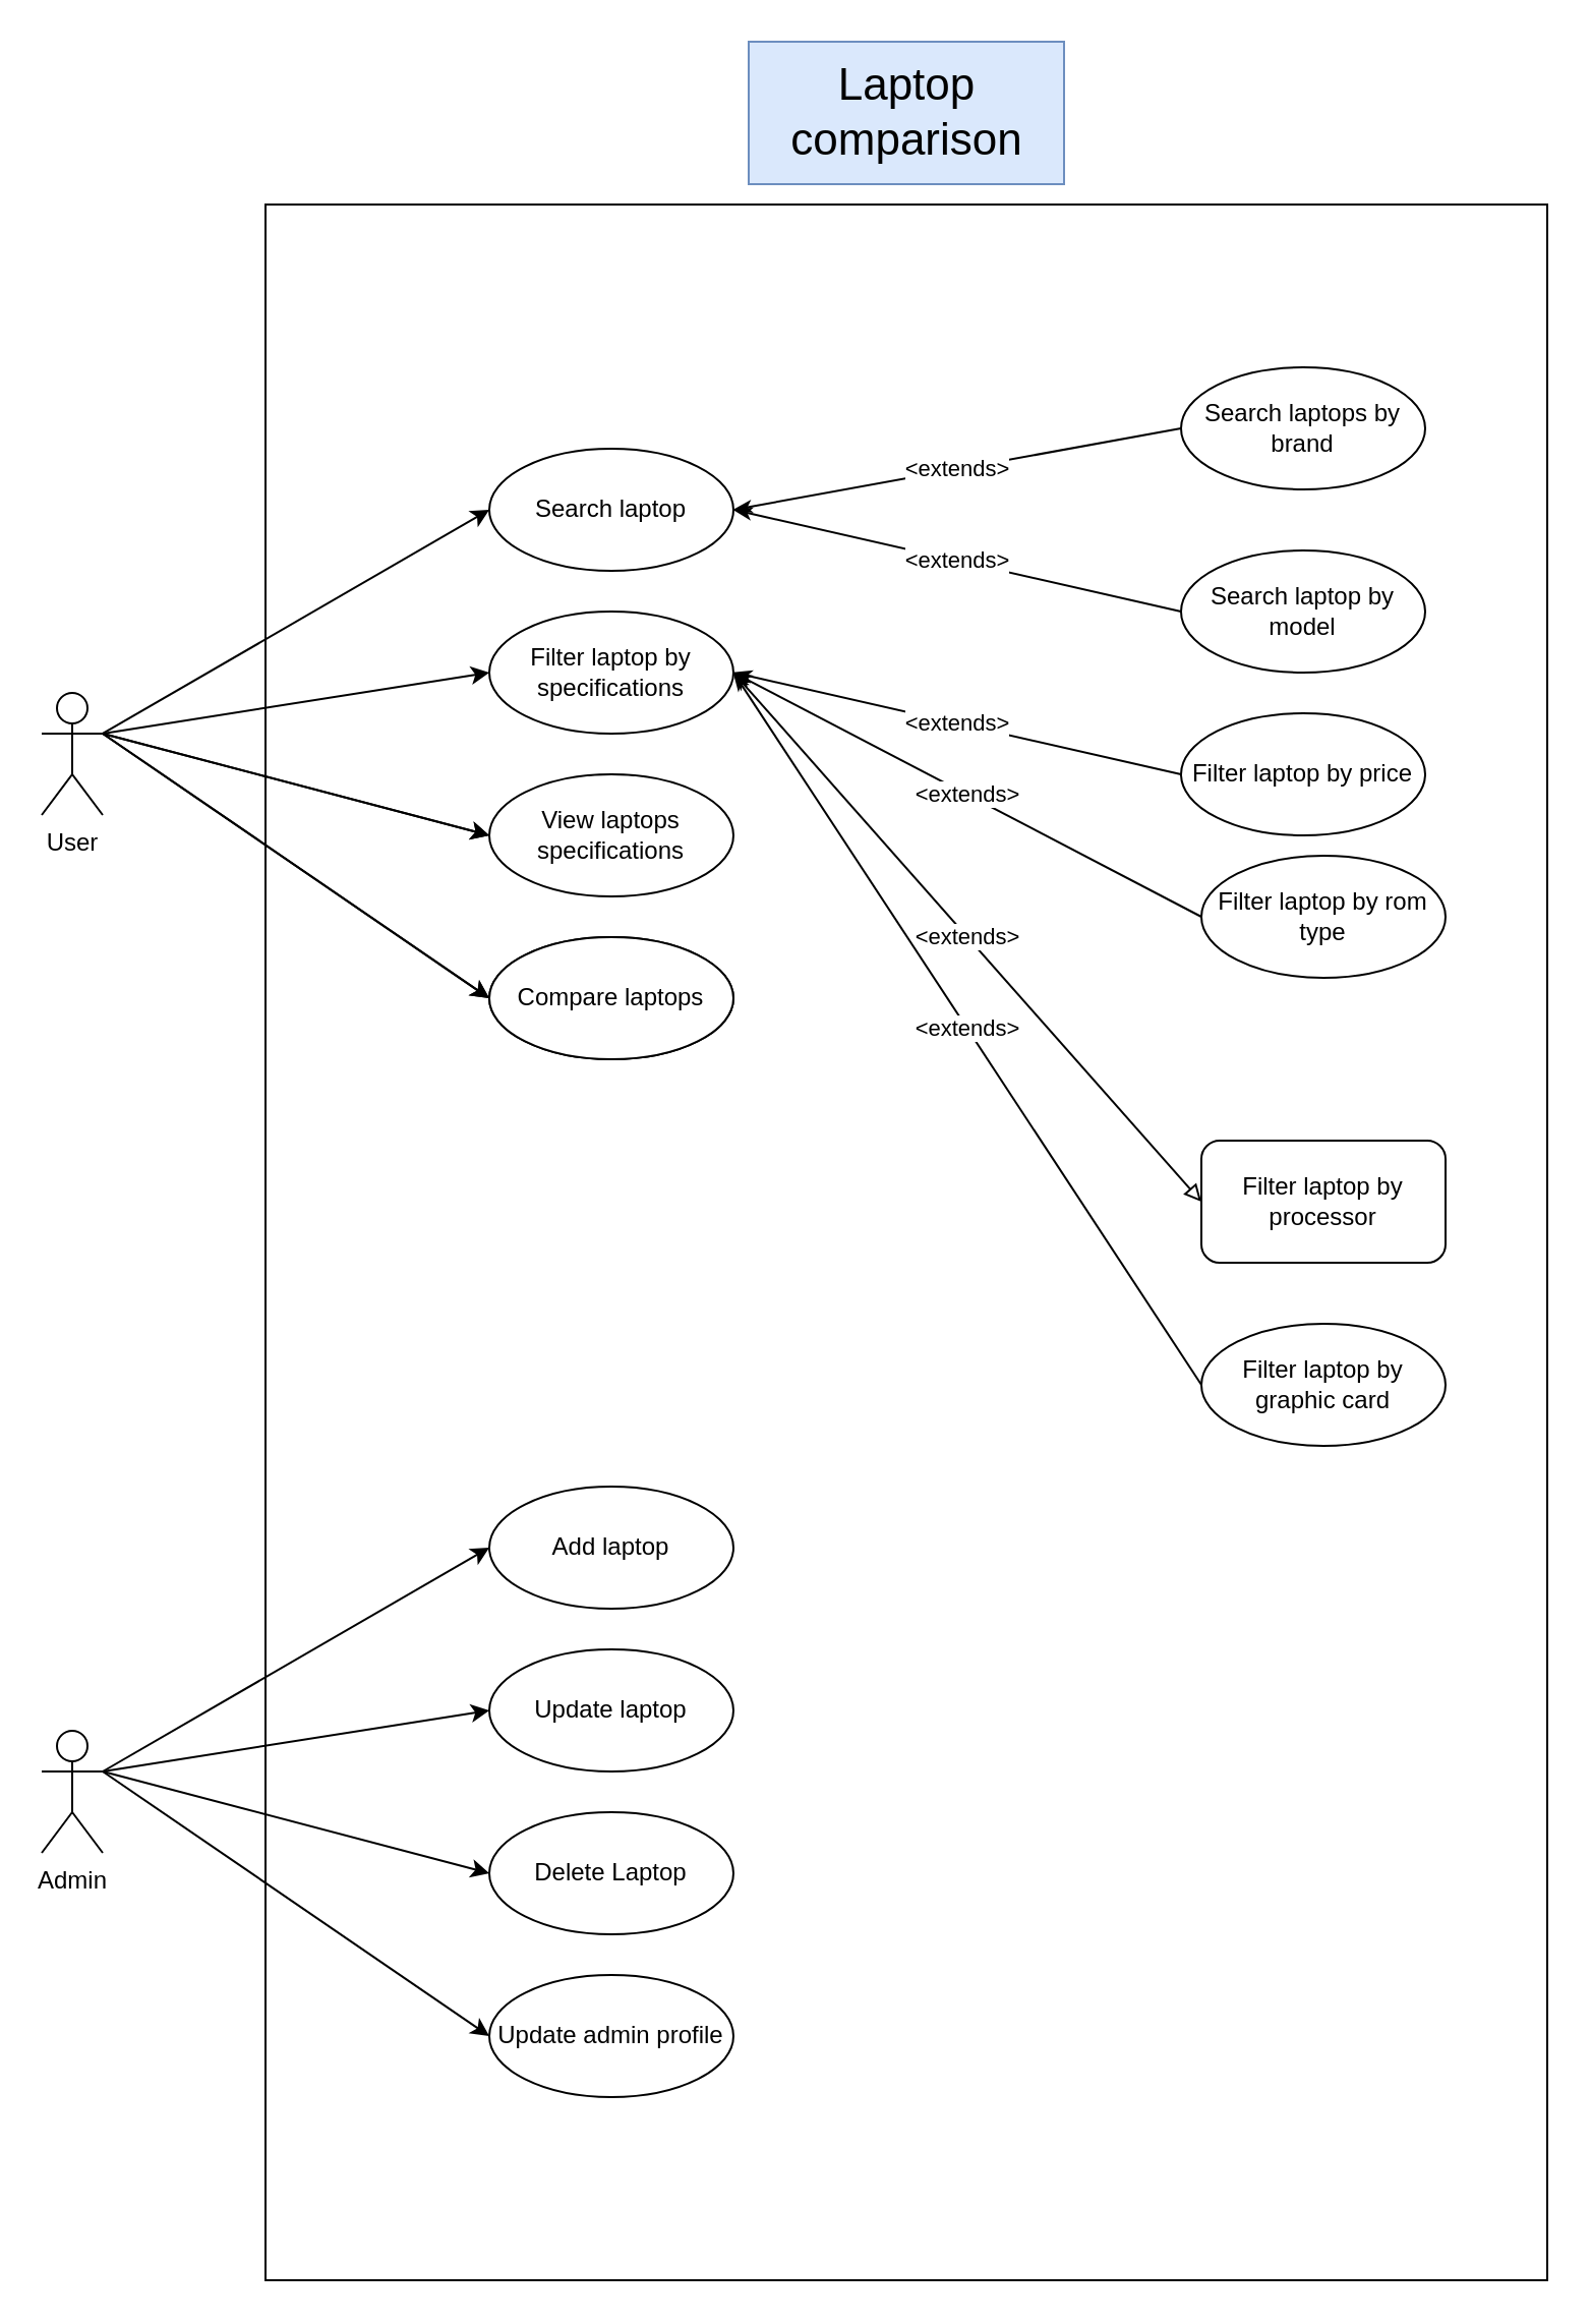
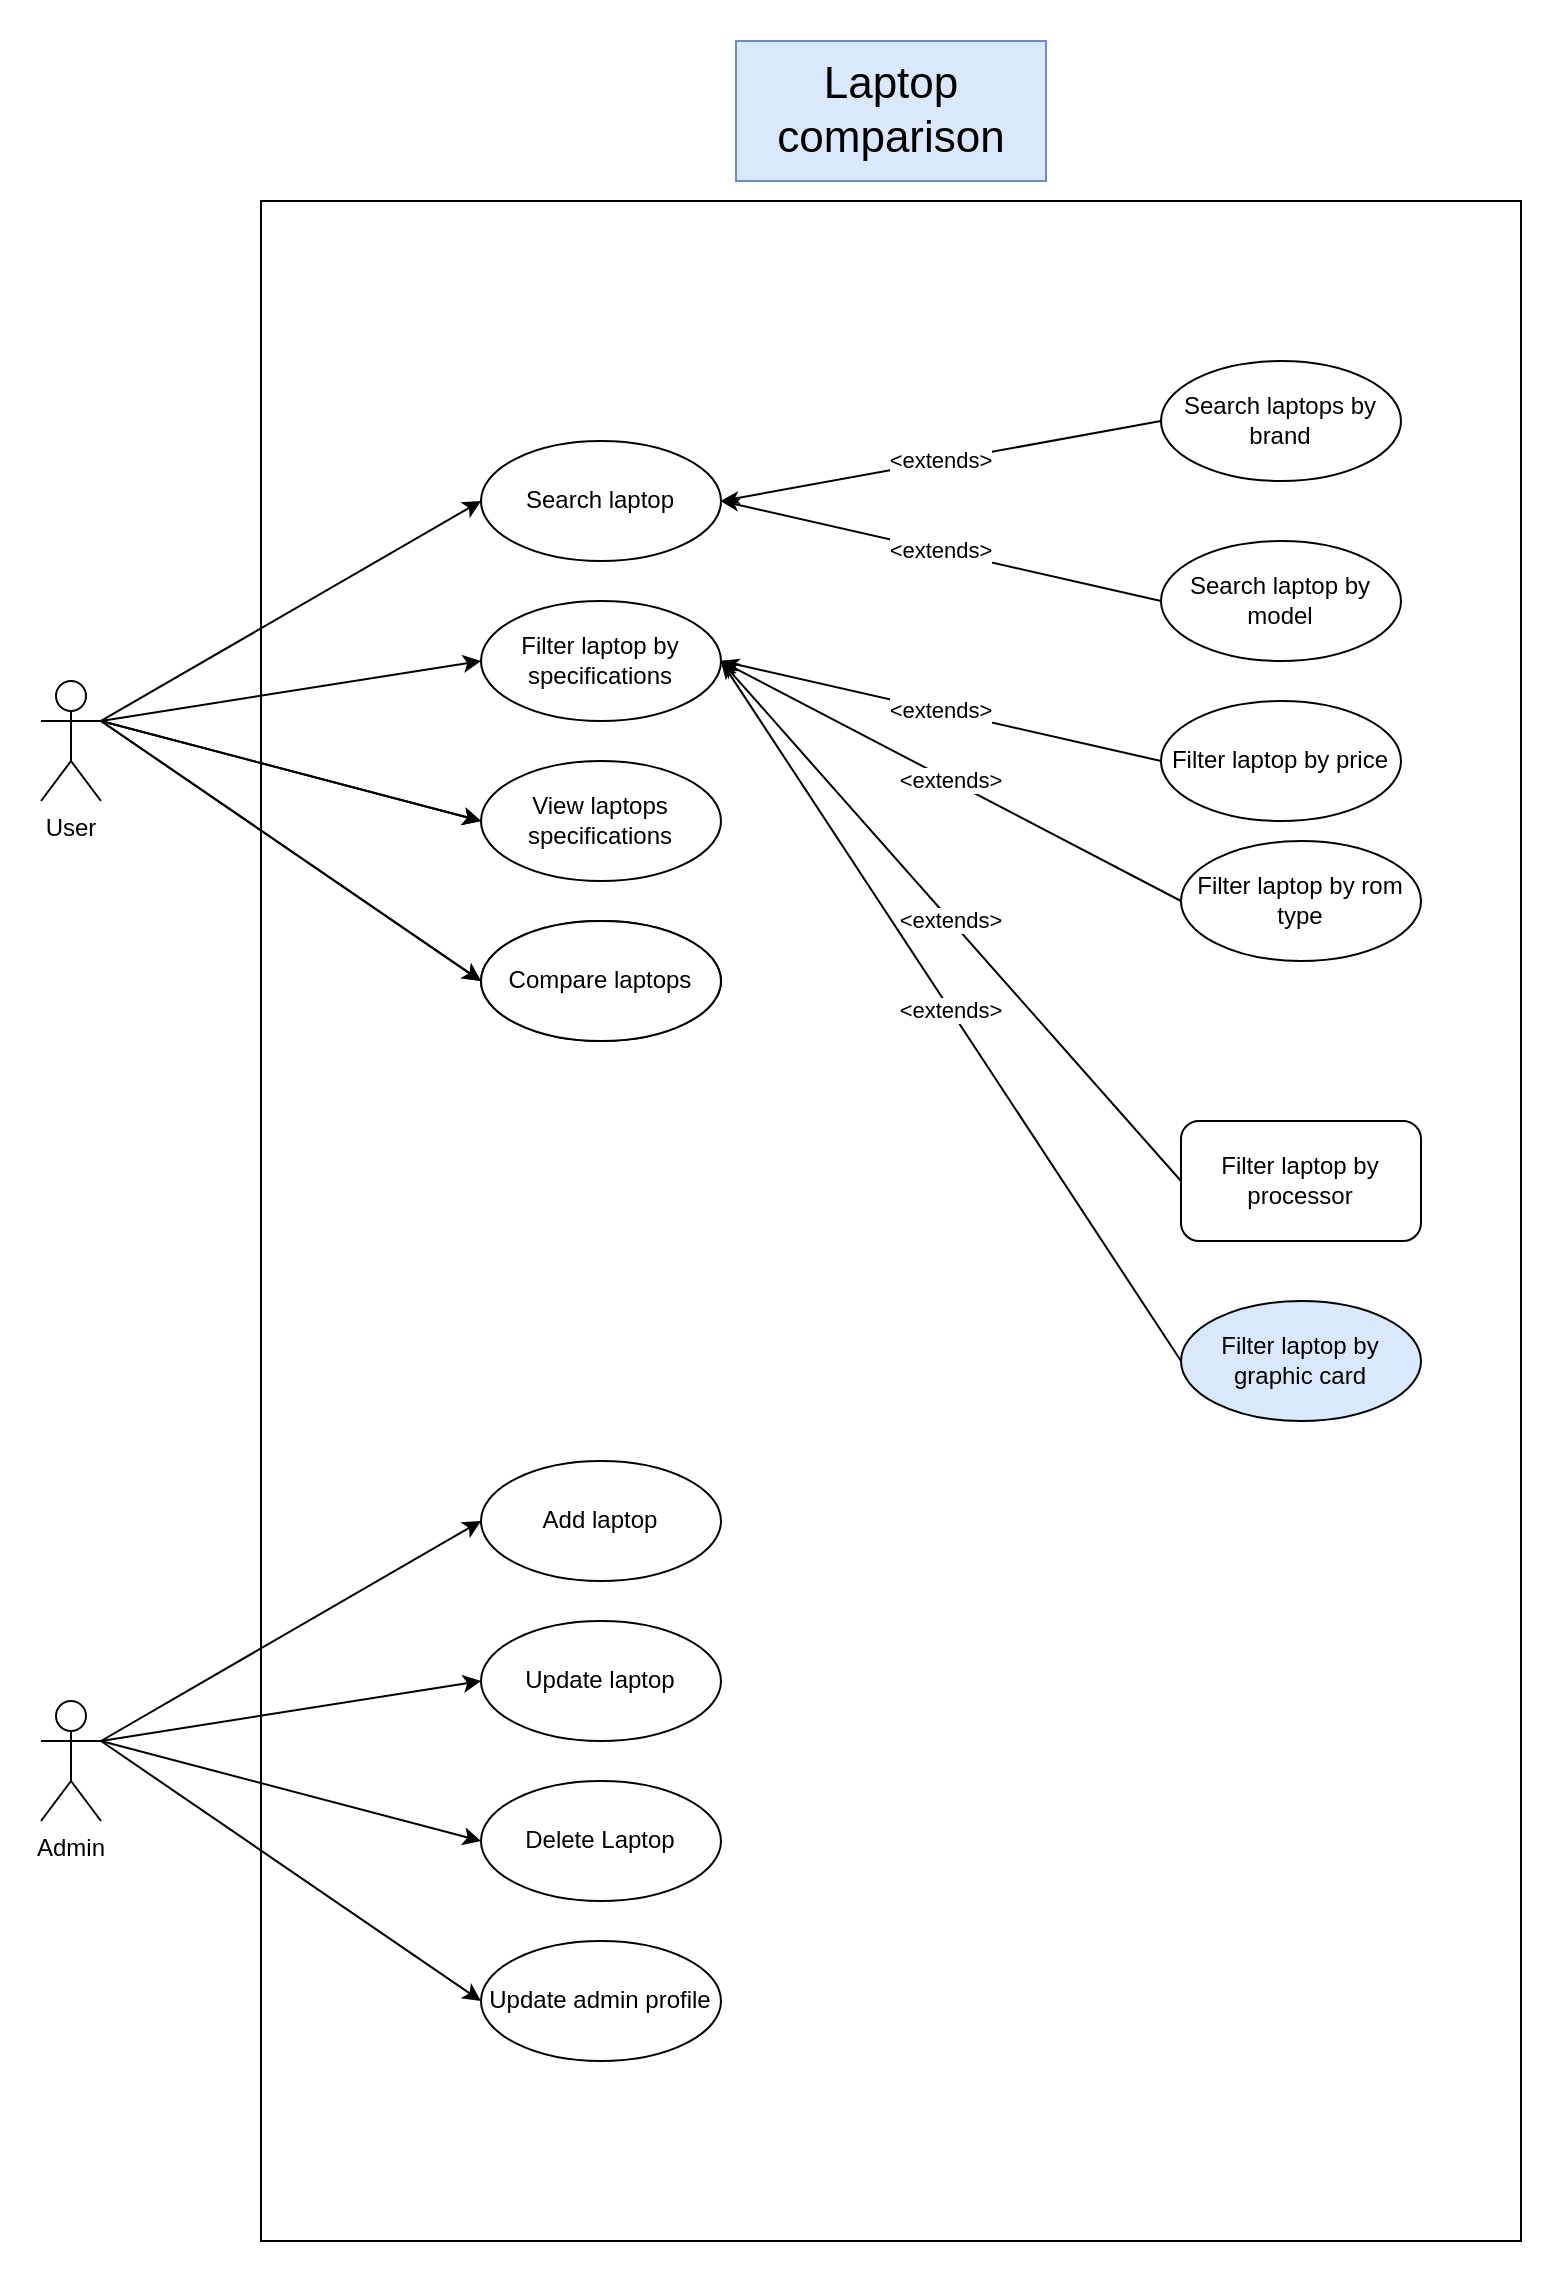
- <mxCell id="22" value="&amp;lt;extends&amp;gt;" style="endArrow=block;html=1;rounded=0;exitX=1;exitY=0.5;exitDx=0;exitDy=0;entryX=0;entryY=0.5;entryDx=0;entryDy=0;startArrow=classicThin;startFill=1;endFill=0;" edge="1" parent="1" target="21" source="6"><mxGeometry width="50" height="50" relative="1" as="geometry"><mxPoint x="360" y="320" as="sourcePoint" /><mxPoint x="600" y="510" as="targetPoint" /></mxGeometry></mxCell>
+ <mxCell id="22" value="&amp;lt;extends&amp;gt;" style="endArrow=none;html=1;rounded=0;exitX=1;exitY=0.5;exitDx=0;exitDy=0;entryX=0;entryY=0.5;entryDx=0;entryDy=0;startArrow=classicThin;startFill=1;endFill=0;" edge="1" parent="1" target="21" source="6"><mxGeometry width="50" height="50" relative="1" as="geometry"><mxPoint x="360" y="320" as="sourcePoint" /><mxPoint x="600" y="510" as="targetPoint" /></mxGeometry></mxCell>
- <mxCell id="23" value="Filter laptop by graphic card" style="ellipse;whiteSpace=wrap;html=1;" vertex="1" parent="1"><mxGeometry x="590" y="650" width="120" height="60" as="geometry" /></mxCell>
+ <mxCell id="23" value="Filter laptop by graphic card" style="ellipse;whiteSpace=wrap;html=1;fillColor=#dae8fc;" vertex="1" parent="1"><mxGeometry x="590" y="650" width="120" height="60" as="geometry" /></mxCell>
